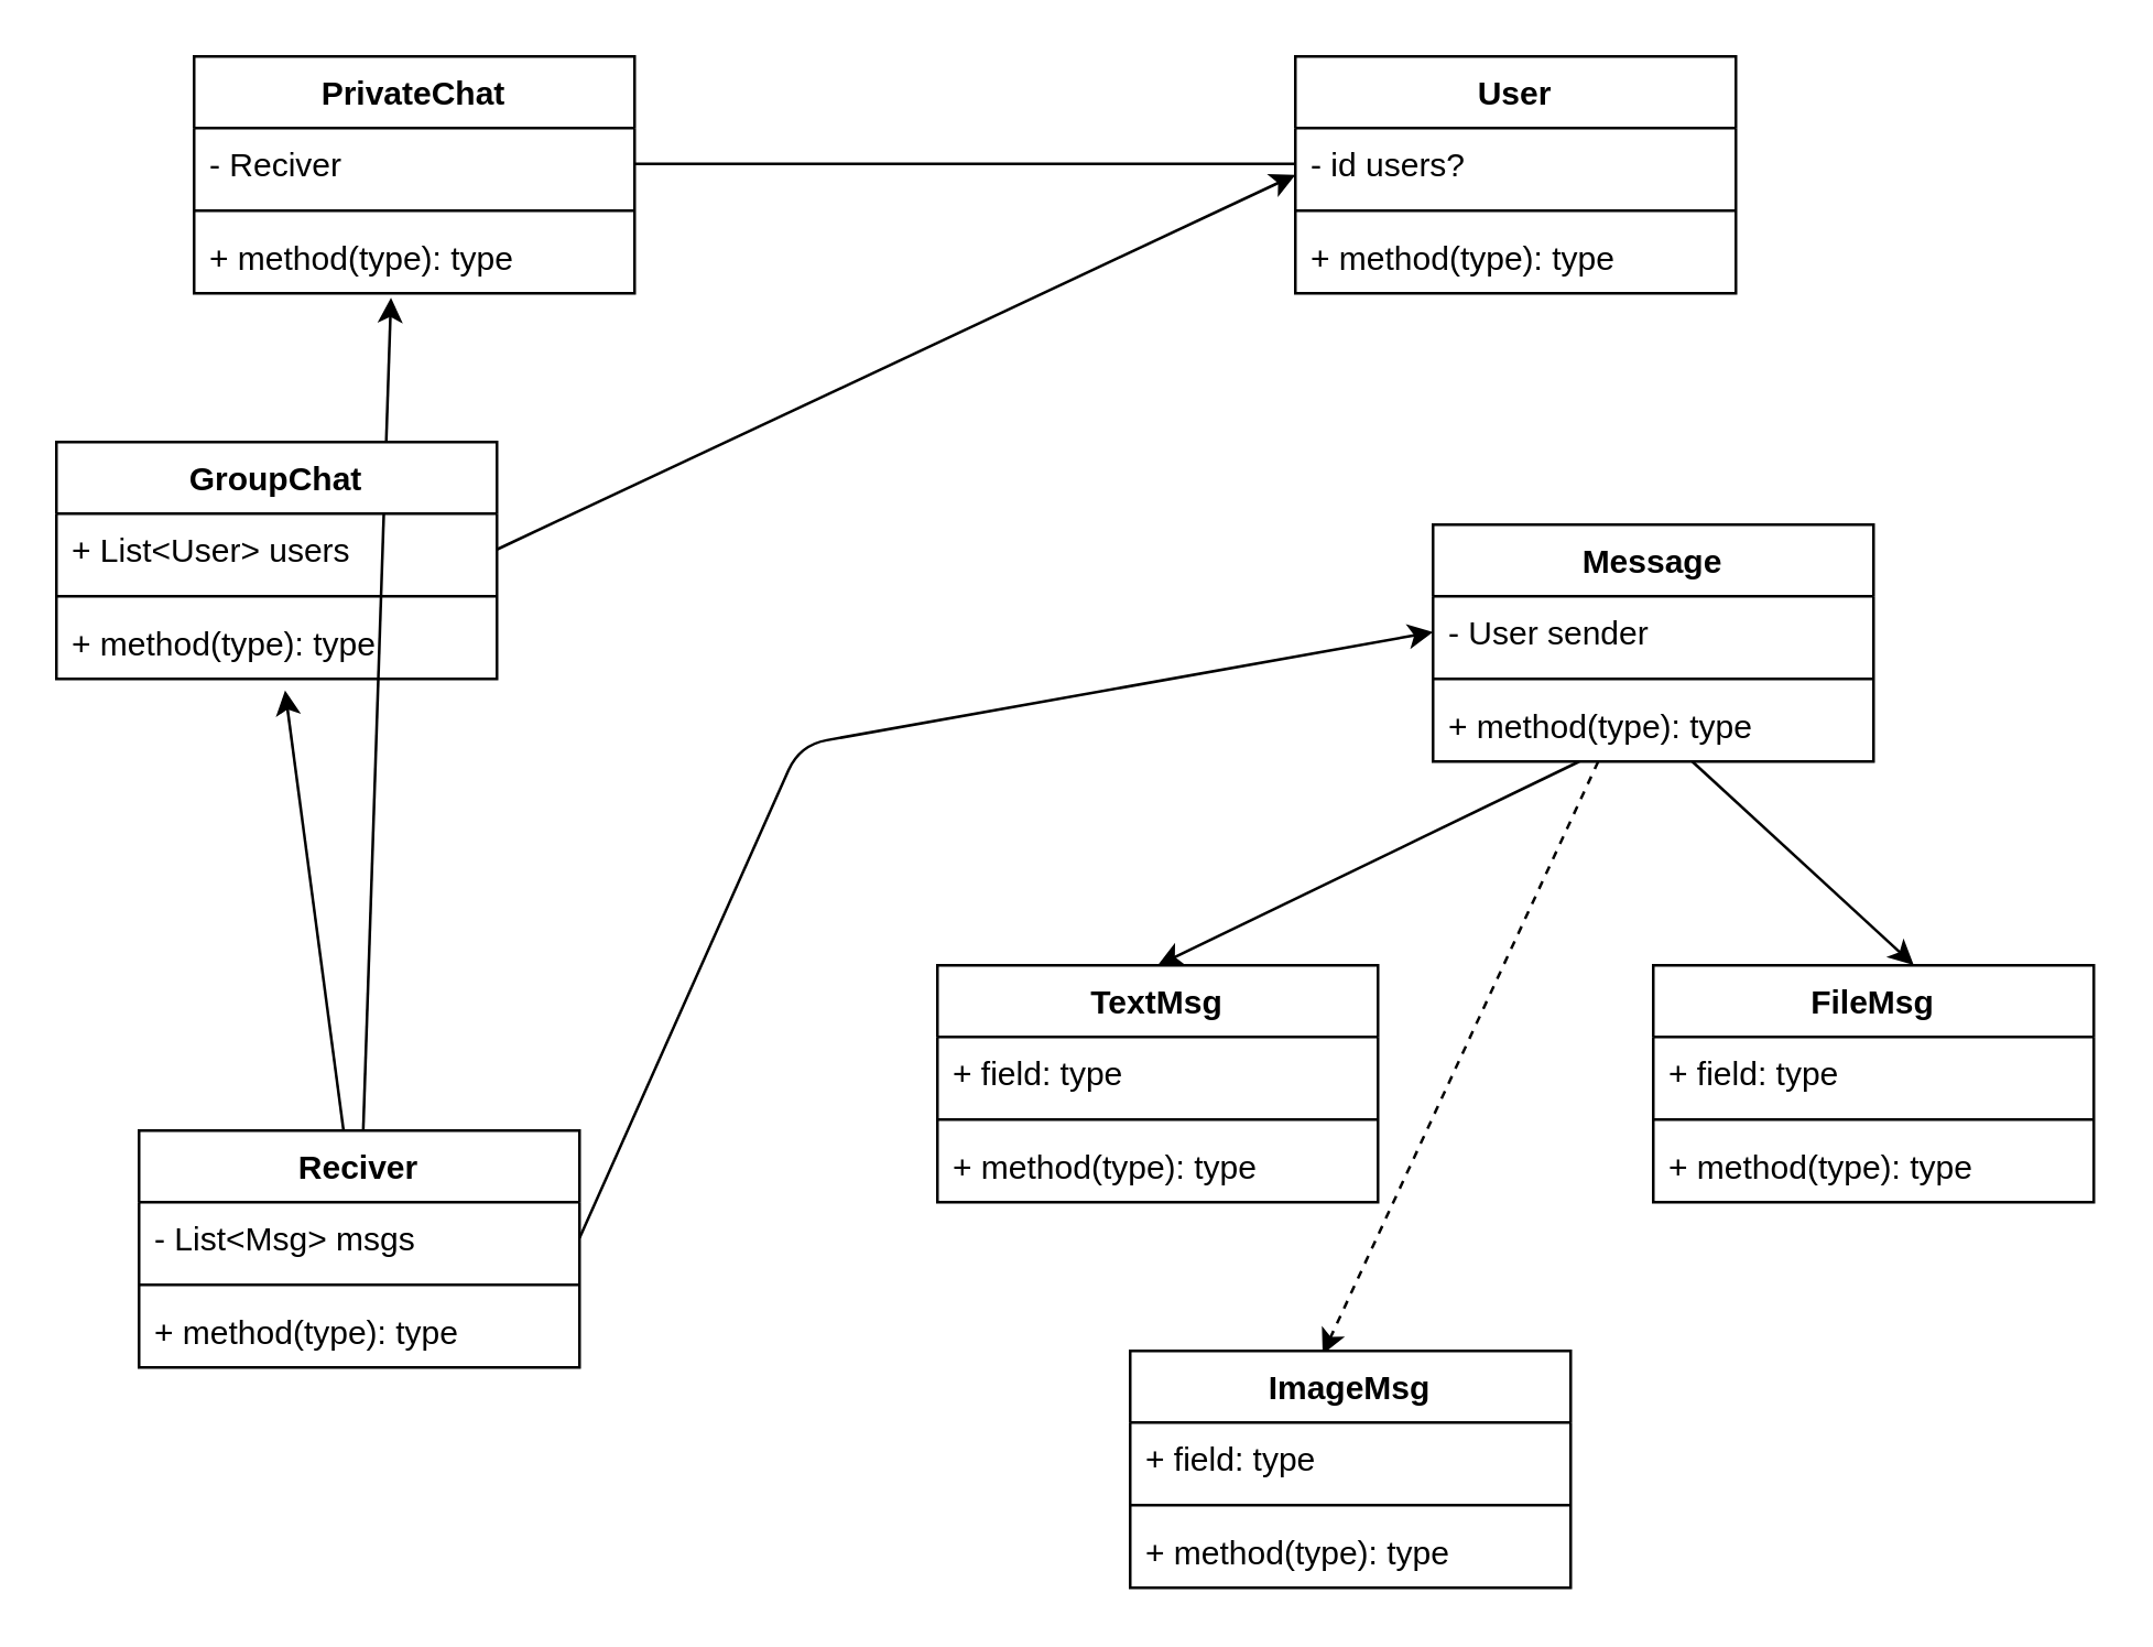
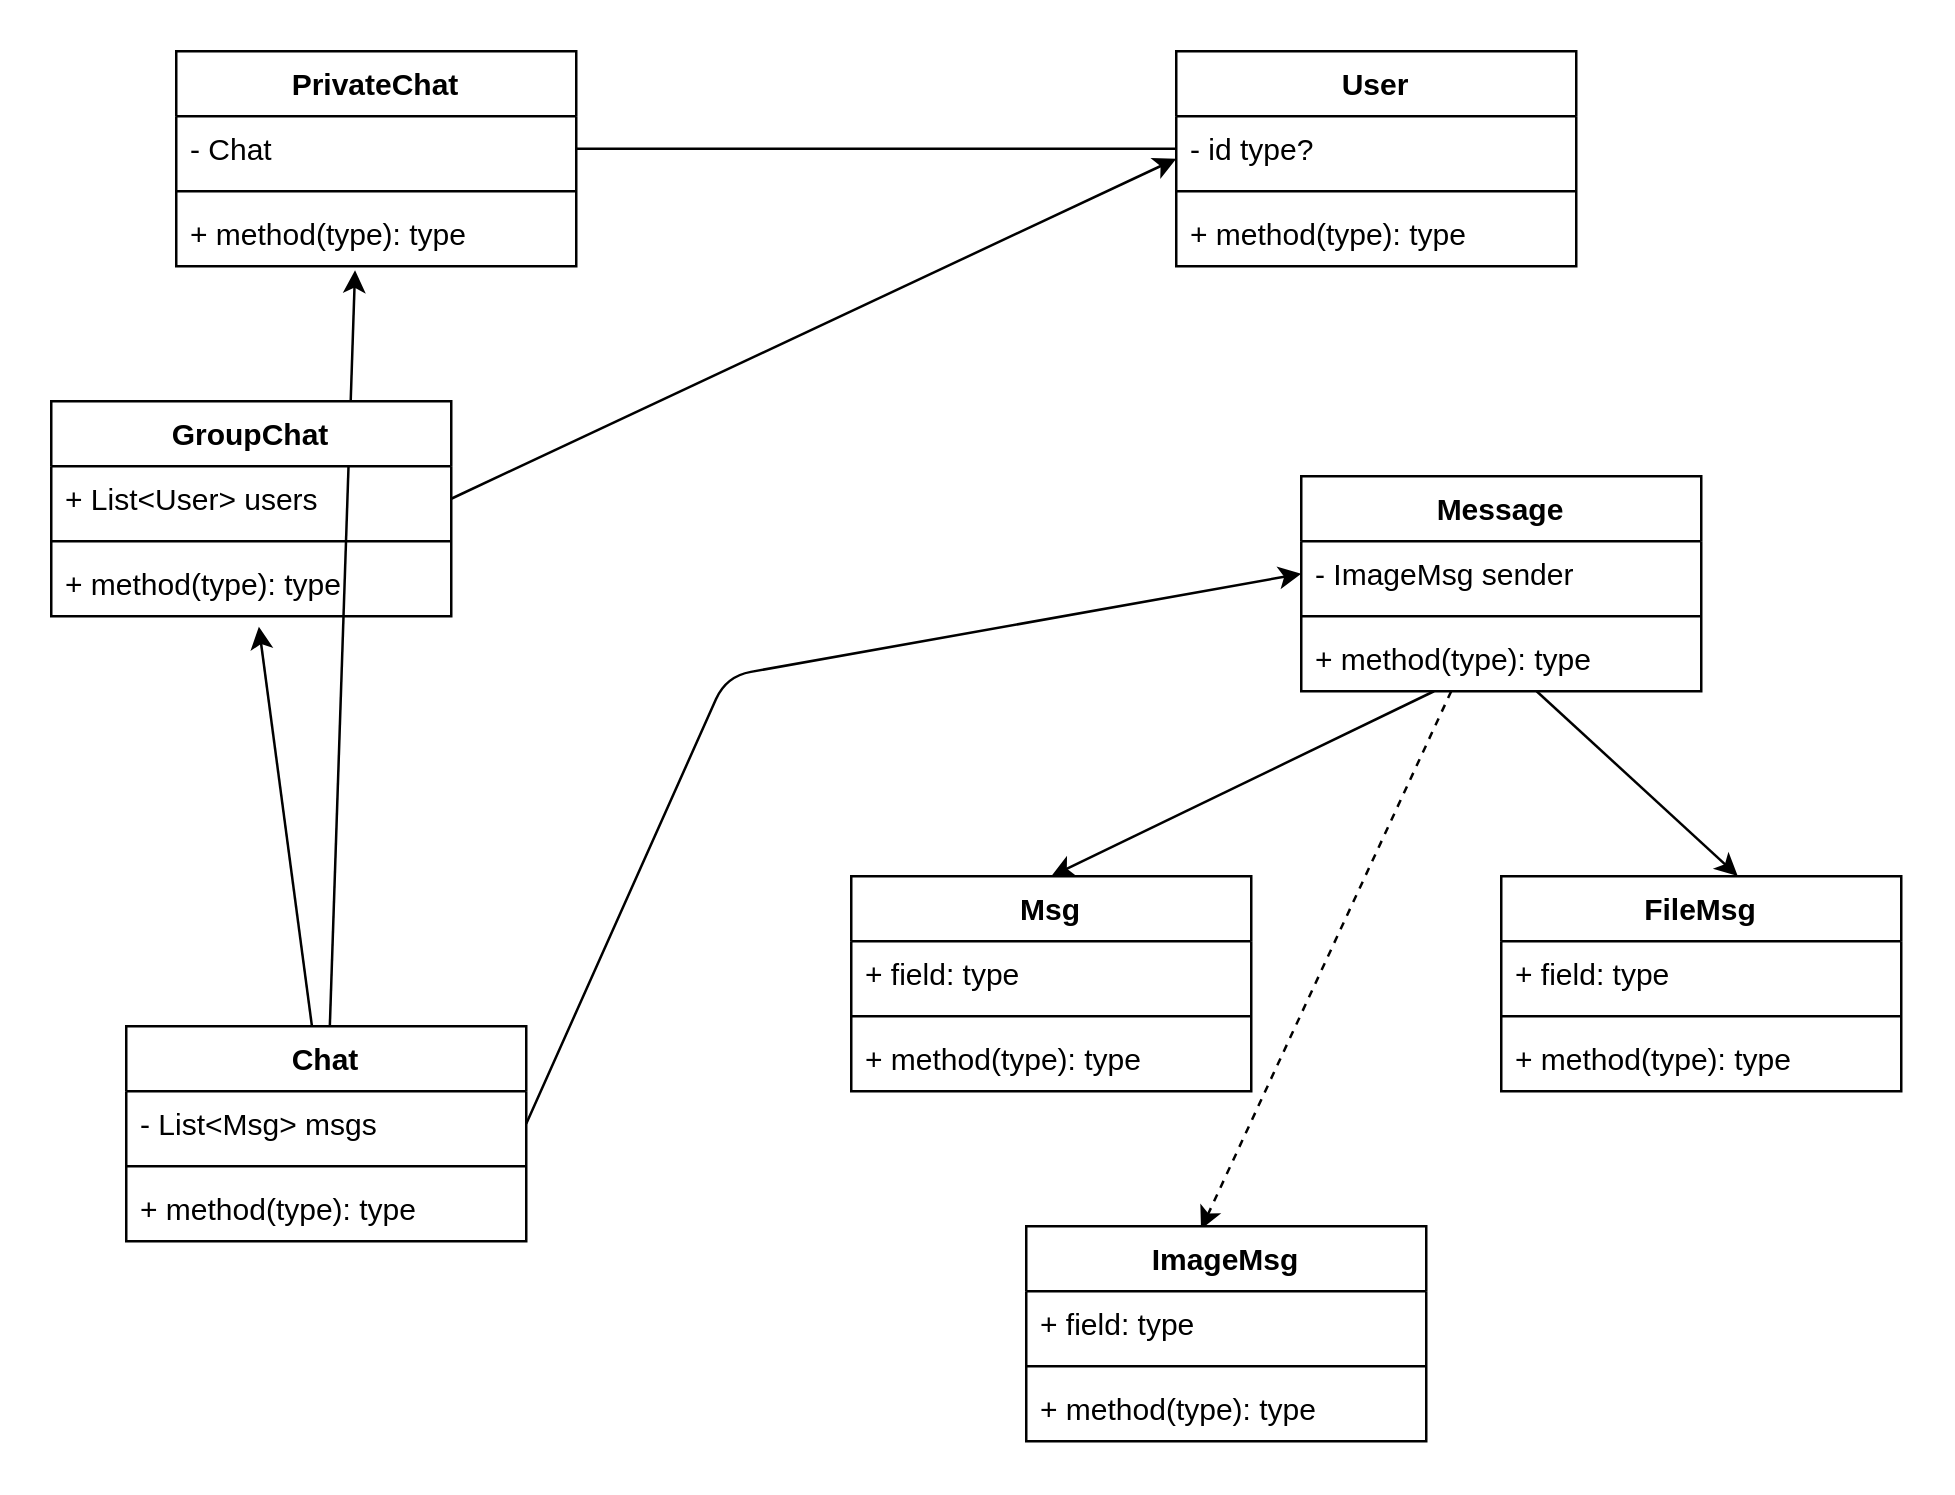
- <mxCell id="32" value="- Reciver" style="text;strokeColor=none;fillColor=none;align=left;verticalAlign=top;spacingLeft=4;spacingRight=4;overflow=hidden;rotatable=0;points=[[0,0.5],[1,0.5]];portConstraint=eastwest;" parent="31" vertex="1"><mxGeometry y="26" width="160" height="26" as="geometry" /></mxCell>
+ <mxCell id="32" value="- Chat" style="text;strokeColor=none;fillColor=none;align=left;verticalAlign=top;spacingLeft=4;spacingRight=4;overflow=hidden;rotatable=0;points=[[0,0.5],[1,0.5]];portConstraint=eastwest;" parent="31" vertex="1"><mxGeometry y="26" width="160" height="26" as="geometry" /></mxCell>
- <mxCell id="3" value="- id users?" style="text;strokeColor=none;fillColor=none;align=left;verticalAlign=top;spacingLeft=4;spacingRight=4;overflow=hidden;rotatable=0;points=[[0,0.5],[1,0.5]];portConstraint=eastwest;" parent="2" vertex="1"><mxGeometry y="26" width="160" height="26" as="geometry" /></mxCell>
+ <mxCell id="3" value="- id type?" style="text;strokeColor=none;fillColor=none;align=left;verticalAlign=top;spacingLeft=4;spacingRight=4;overflow=hidden;rotatable=0;points=[[0,0.5],[1,0.5]];portConstraint=eastwest;" parent="2" vertex="1"><mxGeometry y="26" width="160" height="26" as="geometry" /></mxCell>
- <mxCell id="14" value="- User sender" style="text;strokeColor=none;fillColor=none;align=left;verticalAlign=top;spacingLeft=4;spacingRight=4;overflow=hidden;rotatable=0;points=[[0,0.5],[1,0.5]];portConstraint=eastwest;" parent="13" vertex="1"><mxGeometry y="26" width="160" height="26" as="geometry" /></mxCell>
+ <mxCell id="14" value="- ImageMsg sender" style="text;strokeColor=none;fillColor=none;align=left;verticalAlign=top;spacingLeft=4;spacingRight=4;overflow=hidden;rotatable=0;points=[[0,0.5],[1,0.5]];portConstraint=eastwest;" parent="13" vertex="1"><mxGeometry y="26" width="160" height="26" as="geometry" /></mxCell>
- <mxCell id="17" value="TextMsg" style="swimlane;fontStyle=1;align=center;verticalAlign=top;childLayout=stackLayout;horizontal=1;startSize=26;horizontalStack=0;resizeParent=1;resizeParentMax=0;resizeLast=0;collapsible=1;marginBottom=0;" parent="1" vertex="1"><mxGeometry x="340" y="350" width="160" height="86" as="geometry" /></mxCell>
+ <mxCell id="17" value="Msg" style="swimlane;fontStyle=1;align=center;verticalAlign=top;childLayout=stackLayout;horizontal=1;startSize=26;horizontalStack=0;resizeParent=1;resizeParentMax=0;resizeLast=0;collapsible=1;marginBottom=0;" parent="1" vertex="1"><mxGeometry x="340" y="350" width="160" height="86" as="geometry" /></mxCell>
- <mxCell id="8" value="Reciver" style="swimlane;fontStyle=1;align=center;verticalAlign=top;childLayout=stackLayout;horizontal=1;startSize=26;horizontalStack=0;resizeParent=1;resizeParentMax=0;resizeLast=0;collapsible=1;marginBottom=0;" parent="1" vertex="1"><mxGeometry x="50" y="410" width="160" height="86" as="geometry" /></mxCell>
+ <mxCell id="8" value="Chat" style="swimlane;fontStyle=1;align=center;verticalAlign=top;childLayout=stackLayout;horizontal=1;startSize=26;horizontalStack=0;resizeParent=1;resizeParentMax=0;resizeLast=0;collapsible=1;marginBottom=0;" parent="1" vertex="1"><mxGeometry x="50" y="410" width="160" height="86" as="geometry" /></mxCell>
